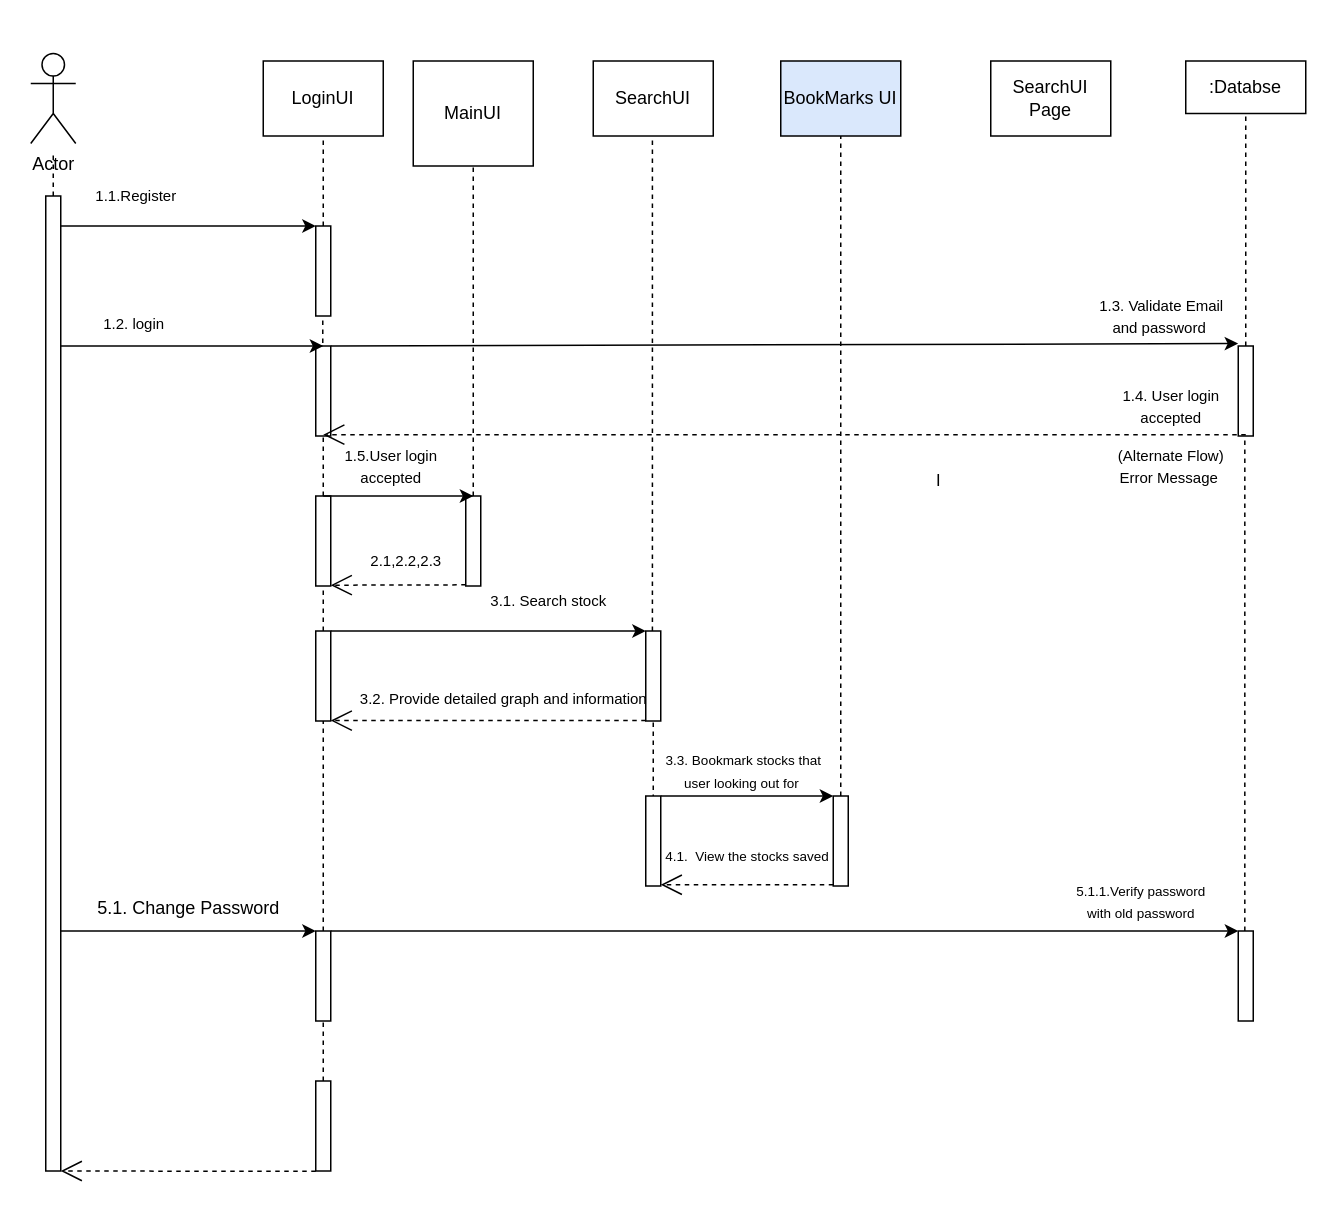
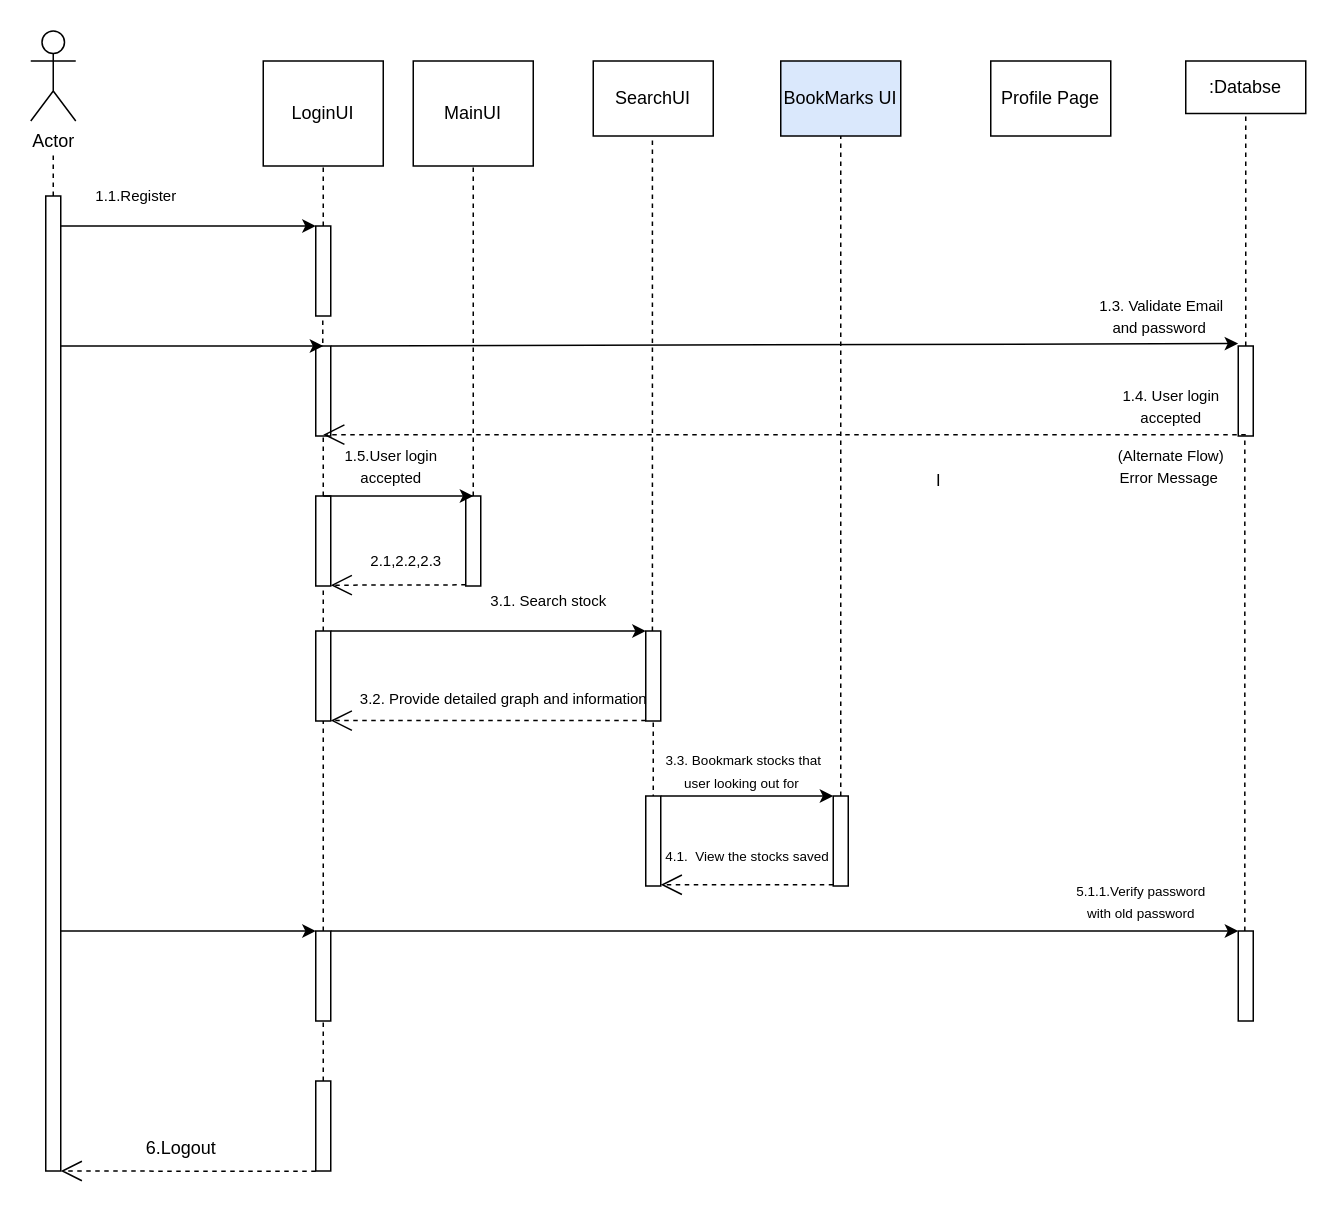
- <mxCell id="3" value="Actor" style="shape=umlActor;verticalLabelPosition=bottom;verticalAlign=top;html=1;" vertex="1" parent="1"><mxGeometry x="20" y="35" width="30" height="60" as="geometry" /></mxCell>
+ <mxCell id="3" value="Actor" style="shape=umlActor;verticalLabelPosition=bottom;verticalAlign=top;html=1;" vertex="1" parent="1"><mxGeometry x="20" y="20" width="30" height="60" as="geometry" /></mxCell>
- <mxCell id="7" value="LoginUI" style="rounded=0;whiteSpace=wrap;html=1;" vertex="1" parent="1"><mxGeometry x="175" y="40" width="80" height="50" as="geometry" /></mxCell>
+ <mxCell id="7" value="LoginUI" style="rounded=0;whiteSpace=wrap;html=1;" vertex="1" parent="1"><mxGeometry x="175" y="40" width="80" height="70" as="geometry" /></mxCell>
- <mxCell id="12" value="SearchUI Page" style="rounded=0;whiteSpace=wrap;html=1;" vertex="1" parent="1"><mxGeometry x="660" y="40" width="80" height="50" as="geometry" /></mxCell>
+ <mxCell id="12" value="Profile Page" style="rounded=0;whiteSpace=wrap;html=1;" vertex="1" parent="1"><mxGeometry x="660" y="40" width="80" height="50" as="geometry" /></mxCell>
- <mxCell id="17" value="&lt;span style=&quot;font-size: 10px;&quot;&gt;1.2. login&amp;nbsp;&lt;/span&gt;" style="text;html=1;align=center;verticalAlign=middle;resizable=0;points=[];autosize=1;strokeColor=none;fillColor=none;" vertex="1" parent="1"><mxGeometry x="55" y="200" width="70" height="30" as="geometry" /></mxCell>
- <mxCell id="57" value="5.1. Change Password" style="text;html=1;align=center;verticalAlign=middle;resizable=0;points=[];autosize=1;strokeColor=none;fillColor=none;" vertex="1" parent="1"><mxGeometry x="55" y="590" width="140" height="30" as="geometry" /></mxCell>
+ <mxCell id="53" value="6.Logout" style="text;html=1;align=center;verticalAlign=middle;resizable=0;points=[];autosize=1;strokeColor=none;fillColor=none;" vertex="1" parent="1"><mxGeometry x="85" y="750" width="70" height="30" as="geometry" /></mxCell>
